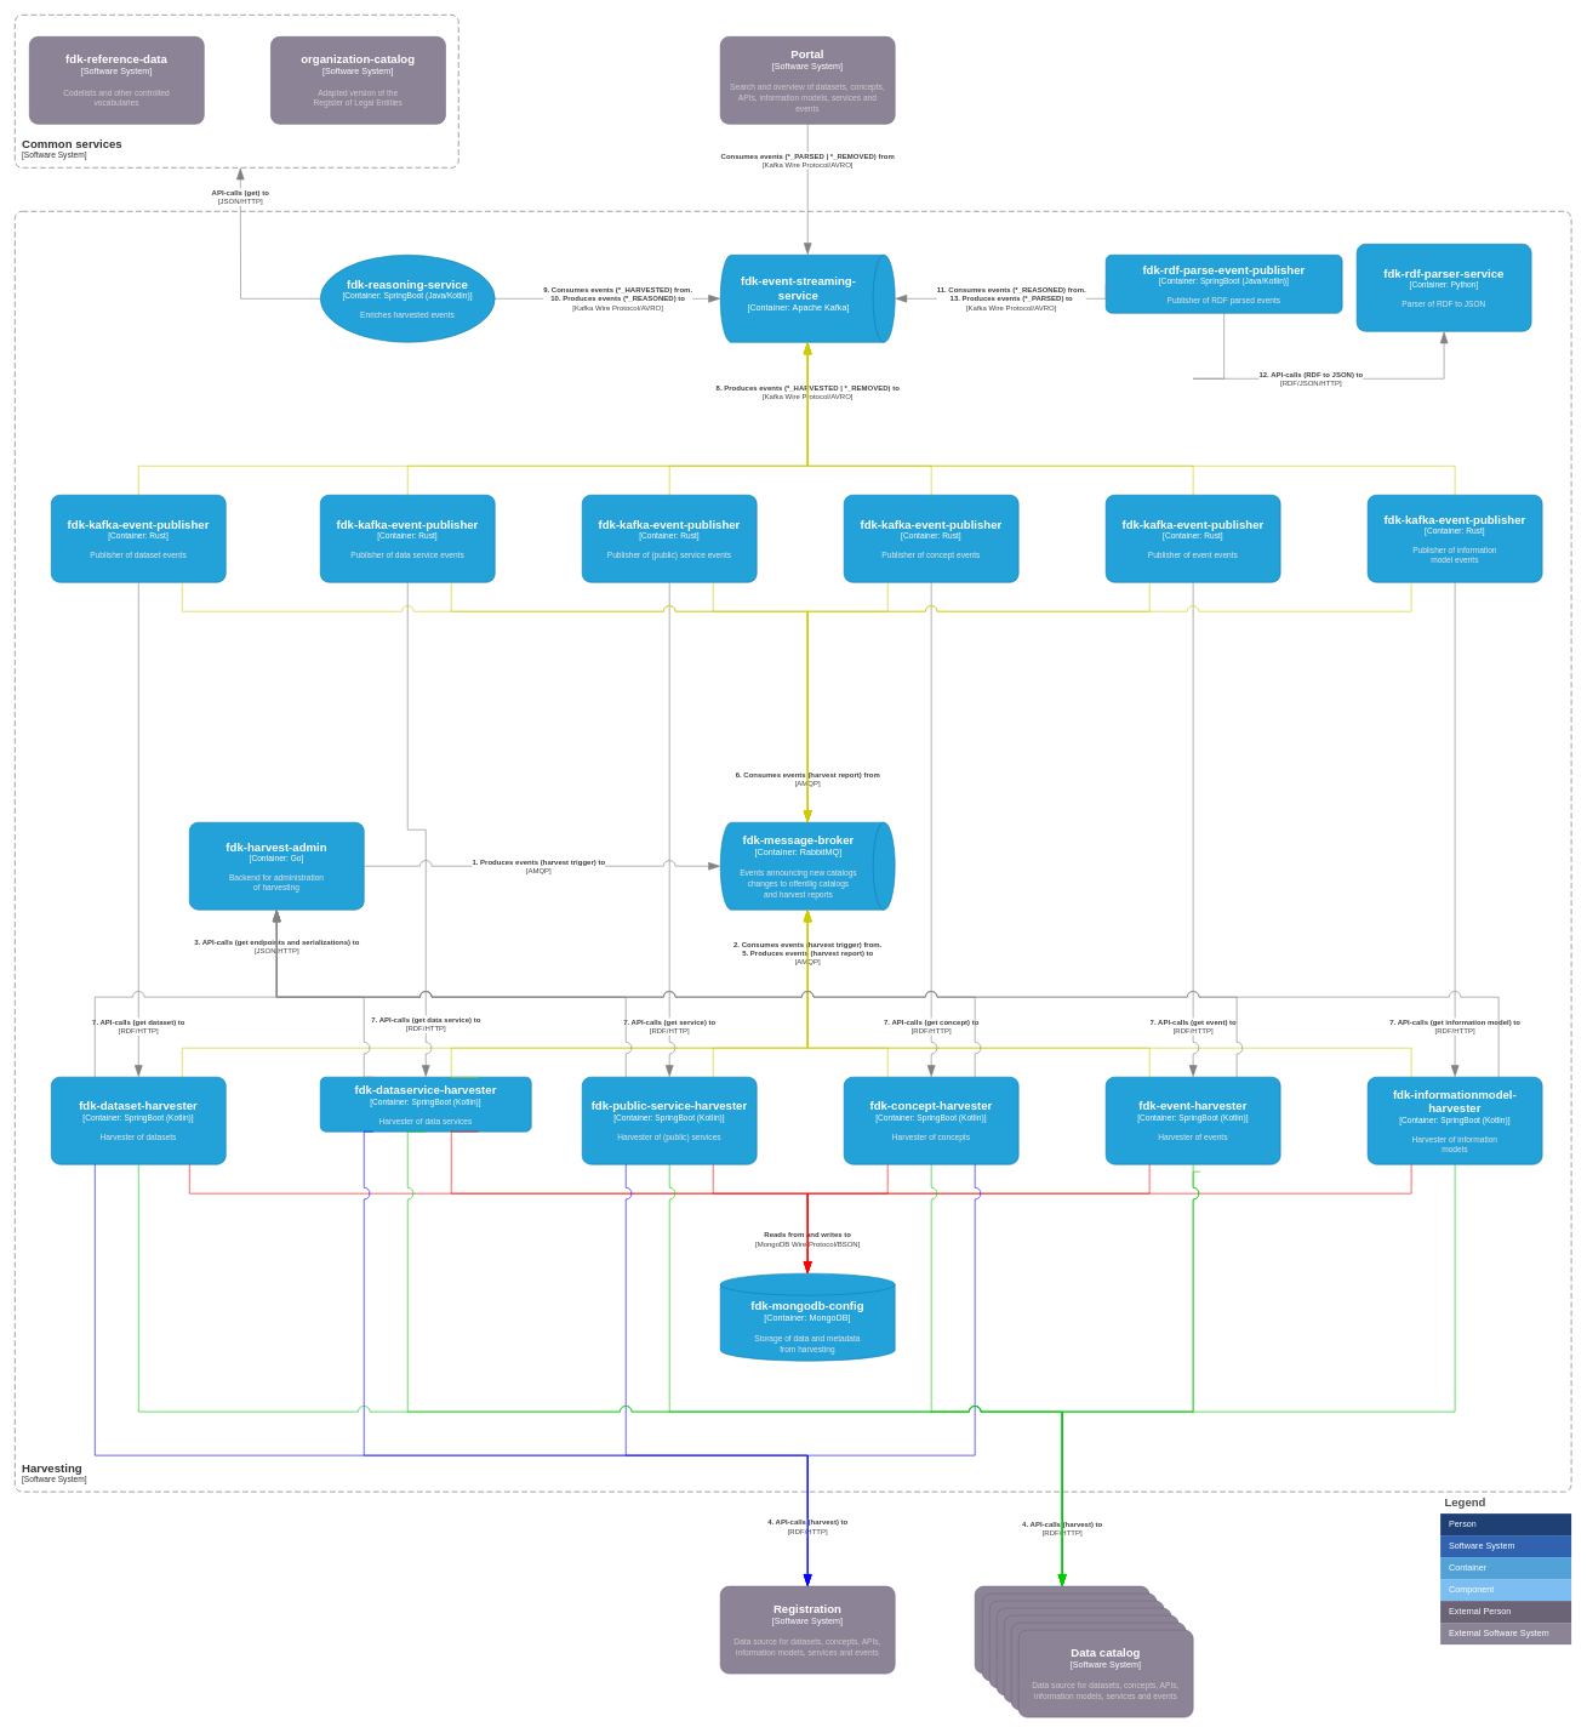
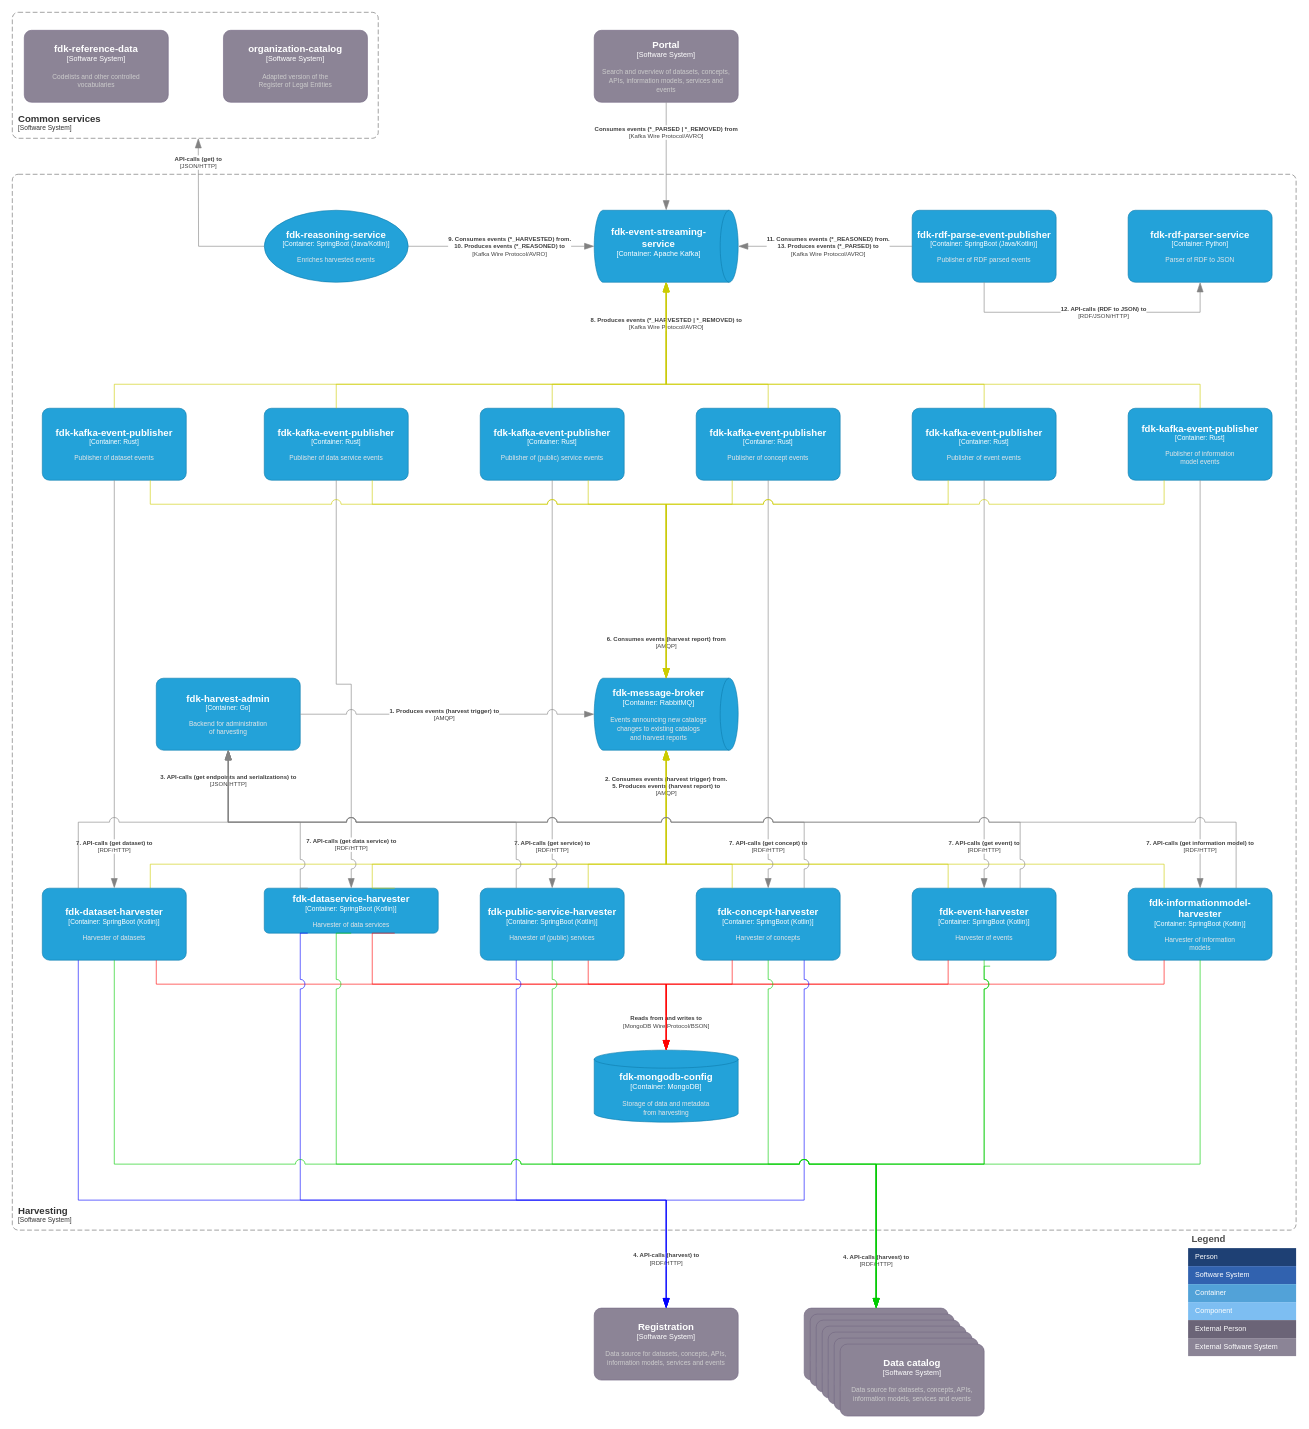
- <mxCell id="69" value="&lt;font style=&quot;font-size: 16px&quot;&gt;&lt;b&gt;fdk-rdf-parse-event-publisher&lt;/b&gt;&lt;/font&gt;&lt;div&gt;[Container: SpringBoot (Java/Kotlin)]&lt;/div&gt;&lt;br&gt;&lt;div&gt;&lt;font style=&quot;font-size: 11px&quot;&gt;&lt;font color=&quot;#E6E6E6&quot;&gt;Publisher of RDF parsed events&lt;/font&gt;&lt;/div&gt;" style="rounded=1;whiteSpace=wrap;html=1;fontSize=11;labelBackgroundColor=none;fillColor=#23A2D9;fontColor=#ffffff;align=center;arcSize=10;strokeColor=#0E7DAD;metaEdit=1;resizable=0;points=[[0.25,0,0],[0.5,0,0],[0.75,0,0],[1,0.25,0],[1,0.5,0],[1,0.75,0],[0.75,1,0],[0.5,1,0],[0.25,1,0],[0,0.75,0],[0,0.5,0],[0,0.25,0]];" parent="1" vertex="1"><mxGeometry x="1520" y="350" width="325" height="80" as="geometry" /></mxCell>
+ <mxCell id="69" value="&lt;font style=&quot;font-size: 16px&quot;&gt;&lt;b&gt;fdk-rdf-parse-event-publisher&lt;/b&gt;&lt;/font&gt;&lt;div&gt;[Container: SpringBoot (Java/Kotlin)]&lt;/div&gt;&lt;br&gt;&lt;div&gt;&lt;font style=&quot;font-size: 11px&quot;&gt;&lt;font color=&quot;#E6E6E6&quot;&gt;Publisher of RDF parsed events&lt;/font&gt;&lt;/div&gt;" style="rounded=1;whiteSpace=wrap;html=1;fontSize=11;labelBackgroundColor=none;fillColor=#23A2D9;fontColor=#ffffff;align=center;arcSize=10;strokeColor=#0E7DAD;metaEdit=1;resizable=0;points=[[0.25,0,0],[0.5,0,0],[0.75,0,0],[1,0.25,0],[1,0.5,0],[1,0.75,0],[0.75,1,0],[0.5,1,0],[0.25,1,0],[0,0.75,0],[0,0.5,0],[0,0.25,0]];" parent="1" vertex="1"><mxGeometry x="1520" y="350" width="240" height="120" as="geometry" /></mxCell>
- <mxCell id="70" value="&lt;font style=&quot;font-size: 16px&quot;&gt;&lt;b&gt;fdk-rdf-parser-service&lt;/b&gt;&lt;/font&gt;&lt;div&gt;[Container: Python]&lt;/div&gt;&lt;br&gt;&lt;div&gt;&lt;font style=&quot;font-size: 11px&quot;&gt;&lt;font color=&quot;#E6E6E6&quot;&gt;Parser of RDF to JSON&lt;/font&gt;&lt;/div&gt;" style="rounded=1;whiteSpace=wrap;html=1;fontSize=11;labelBackgroundColor=none;fillColor=#23A2D9;fontColor=#ffffff;align=center;arcSize=10;strokeColor=#0E7DAD;metaEdit=1;resizable=0;points=[[0.25,0,0],[0.5,0,0],[0.75,0,0],[1,0.25,0],[1,0.5,0],[1,0.75,0],[0.75,1,0],[0.5,1,0],[0.25,1,0],[0,0.75,0],[0,0.5,0],[0,0.25,0]];" parent="1" vertex="1"><mxGeometry x="1865" y="335" width="240" height="120" as="geometry" /></mxCell>
+ <mxCell id="70" value="&lt;font style=&quot;font-size: 16px&quot;&gt;&lt;b&gt;fdk-rdf-parser-service&lt;/b&gt;&lt;/font&gt;&lt;div&gt;[Container: Python]&lt;/div&gt;&lt;br&gt;&lt;div&gt;&lt;font style=&quot;font-size: 11px&quot;&gt;&lt;font color=&quot;#E6E6E6&quot;&gt;Parser of RDF to JSON&lt;/font&gt;&lt;/div&gt;" style="rounded=1;whiteSpace=wrap;html=1;fontSize=11;labelBackgroundColor=none;fillColor=#23A2D9;fontColor=#ffffff;align=center;arcSize=10;strokeColor=#0E7DAD;metaEdit=1;resizable=0;points=[[0.25,0,0],[0.5,0,0],[0.75,0,0],[1,0.25,0],[1,0.5,0],[1,0.75,0],[0.75,1,0],[0.5,1,0],[0.25,1,0],[0,0.75,0],[0,0.5,0],[0,0.25,0]];" parent="1" vertex="1"><mxGeometry x="1880" y="350" width="240" height="120" as="geometry" /></mxCell>
- <mxCell id="5" value="&lt;font style=&quot;font-size: 16px&quot;&gt;&lt;b&gt;fdk-message-broker&lt;/b&gt;&lt;/font&gt;&lt;div&gt;[Container:&amp;nbsp;RabbitMQ]&lt;/div&gt;&lt;br&gt;&lt;div&gt;&lt;font style=&quot;font-size: 11px&quot;&gt;&lt;font color=&quot;#E6E6E6&quot;&gt;Events announcing new catalogs&#10;changes to offentlig catalogs&#10;and harvest reports&lt;/font&gt;&lt;/div&gt;" style="shape=cylinder3;size=15;direction=south;whiteSpace=wrap;html=1;boundedLbl=1;rounded=0;labelBackgroundColor=none;fillColor=#23A2D9;fontSize=12;fontColor=#ffffff;align=center;strokeColor=#0E7DAD;metaEdit=1;points=[[0.5,0,0],[1,0.25,0],[1,0.5,0],[1,0.75,0],[0.5,1,0],[0,0.75,0],[0,0.5,0],[0,0.25,0]];resizable=0;" parent="1" vertex="1"><mxGeometry x="990" y="1130" width="240" height="120" as="geometry" /></mxCell>
+ <mxCell id="5" value="&lt;font style=&quot;font-size: 16px&quot;&gt;&lt;b&gt;fdk-message-broker&lt;/b&gt;&lt;/font&gt;&lt;div&gt;[Container:&amp;nbsp;RabbitMQ]&lt;/div&gt;&lt;br&gt;&lt;div&gt;&lt;font style=&quot;font-size: 11px&quot;&gt;&lt;font color=&quot;#E6E6E6&quot;&gt;Events announcing new catalogs&#10;changes to existing catalogs&#10;and harvest reports&lt;/font&gt;&lt;/div&gt;" style="shape=cylinder3;size=15;direction=south;whiteSpace=wrap;html=1;boundedLbl=1;rounded=0;labelBackgroundColor=none;fillColor=#23A2D9;fontSize=12;fontColor=#ffffff;align=center;strokeColor=#0E7DAD;metaEdit=1;points=[[0.5,0,0],[1,0.25,0],[1,0.5,0],[1,0.75,0],[0.5,1,0],[0,0.75,0],[0,0.5,0],[0,0.25,0]];resizable=0;" parent="1" vertex="1"><mxGeometry x="990" y="1130" width="240" height="120" as="geometry" /></mxCell>
